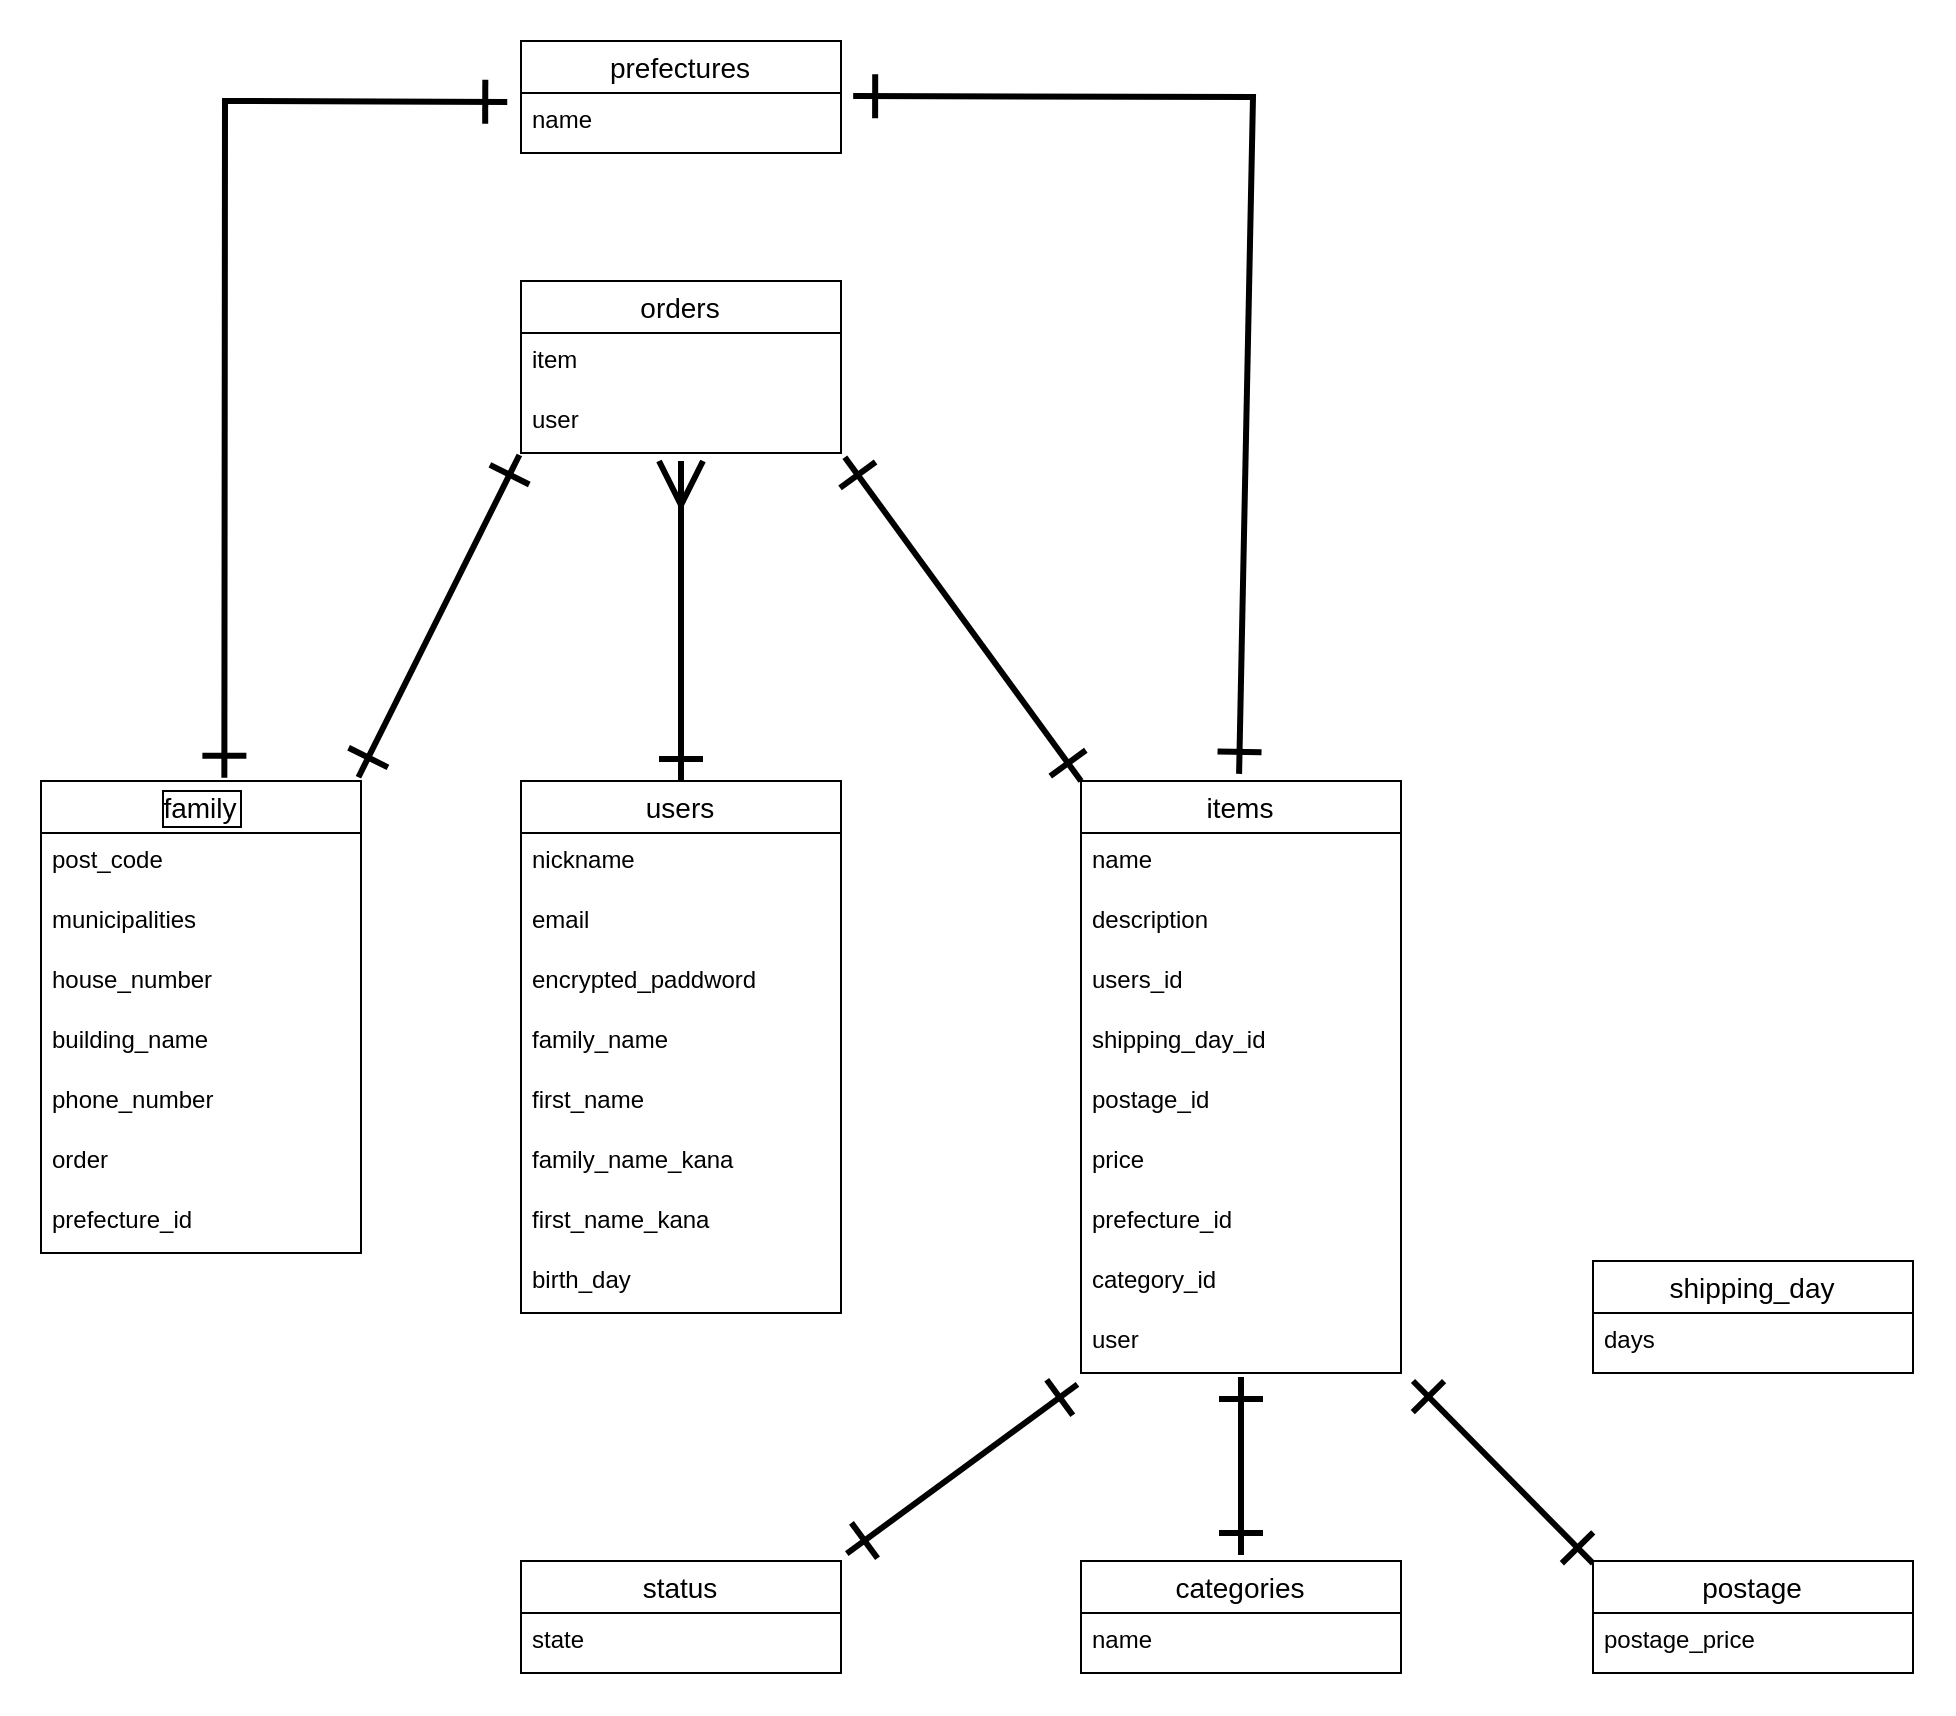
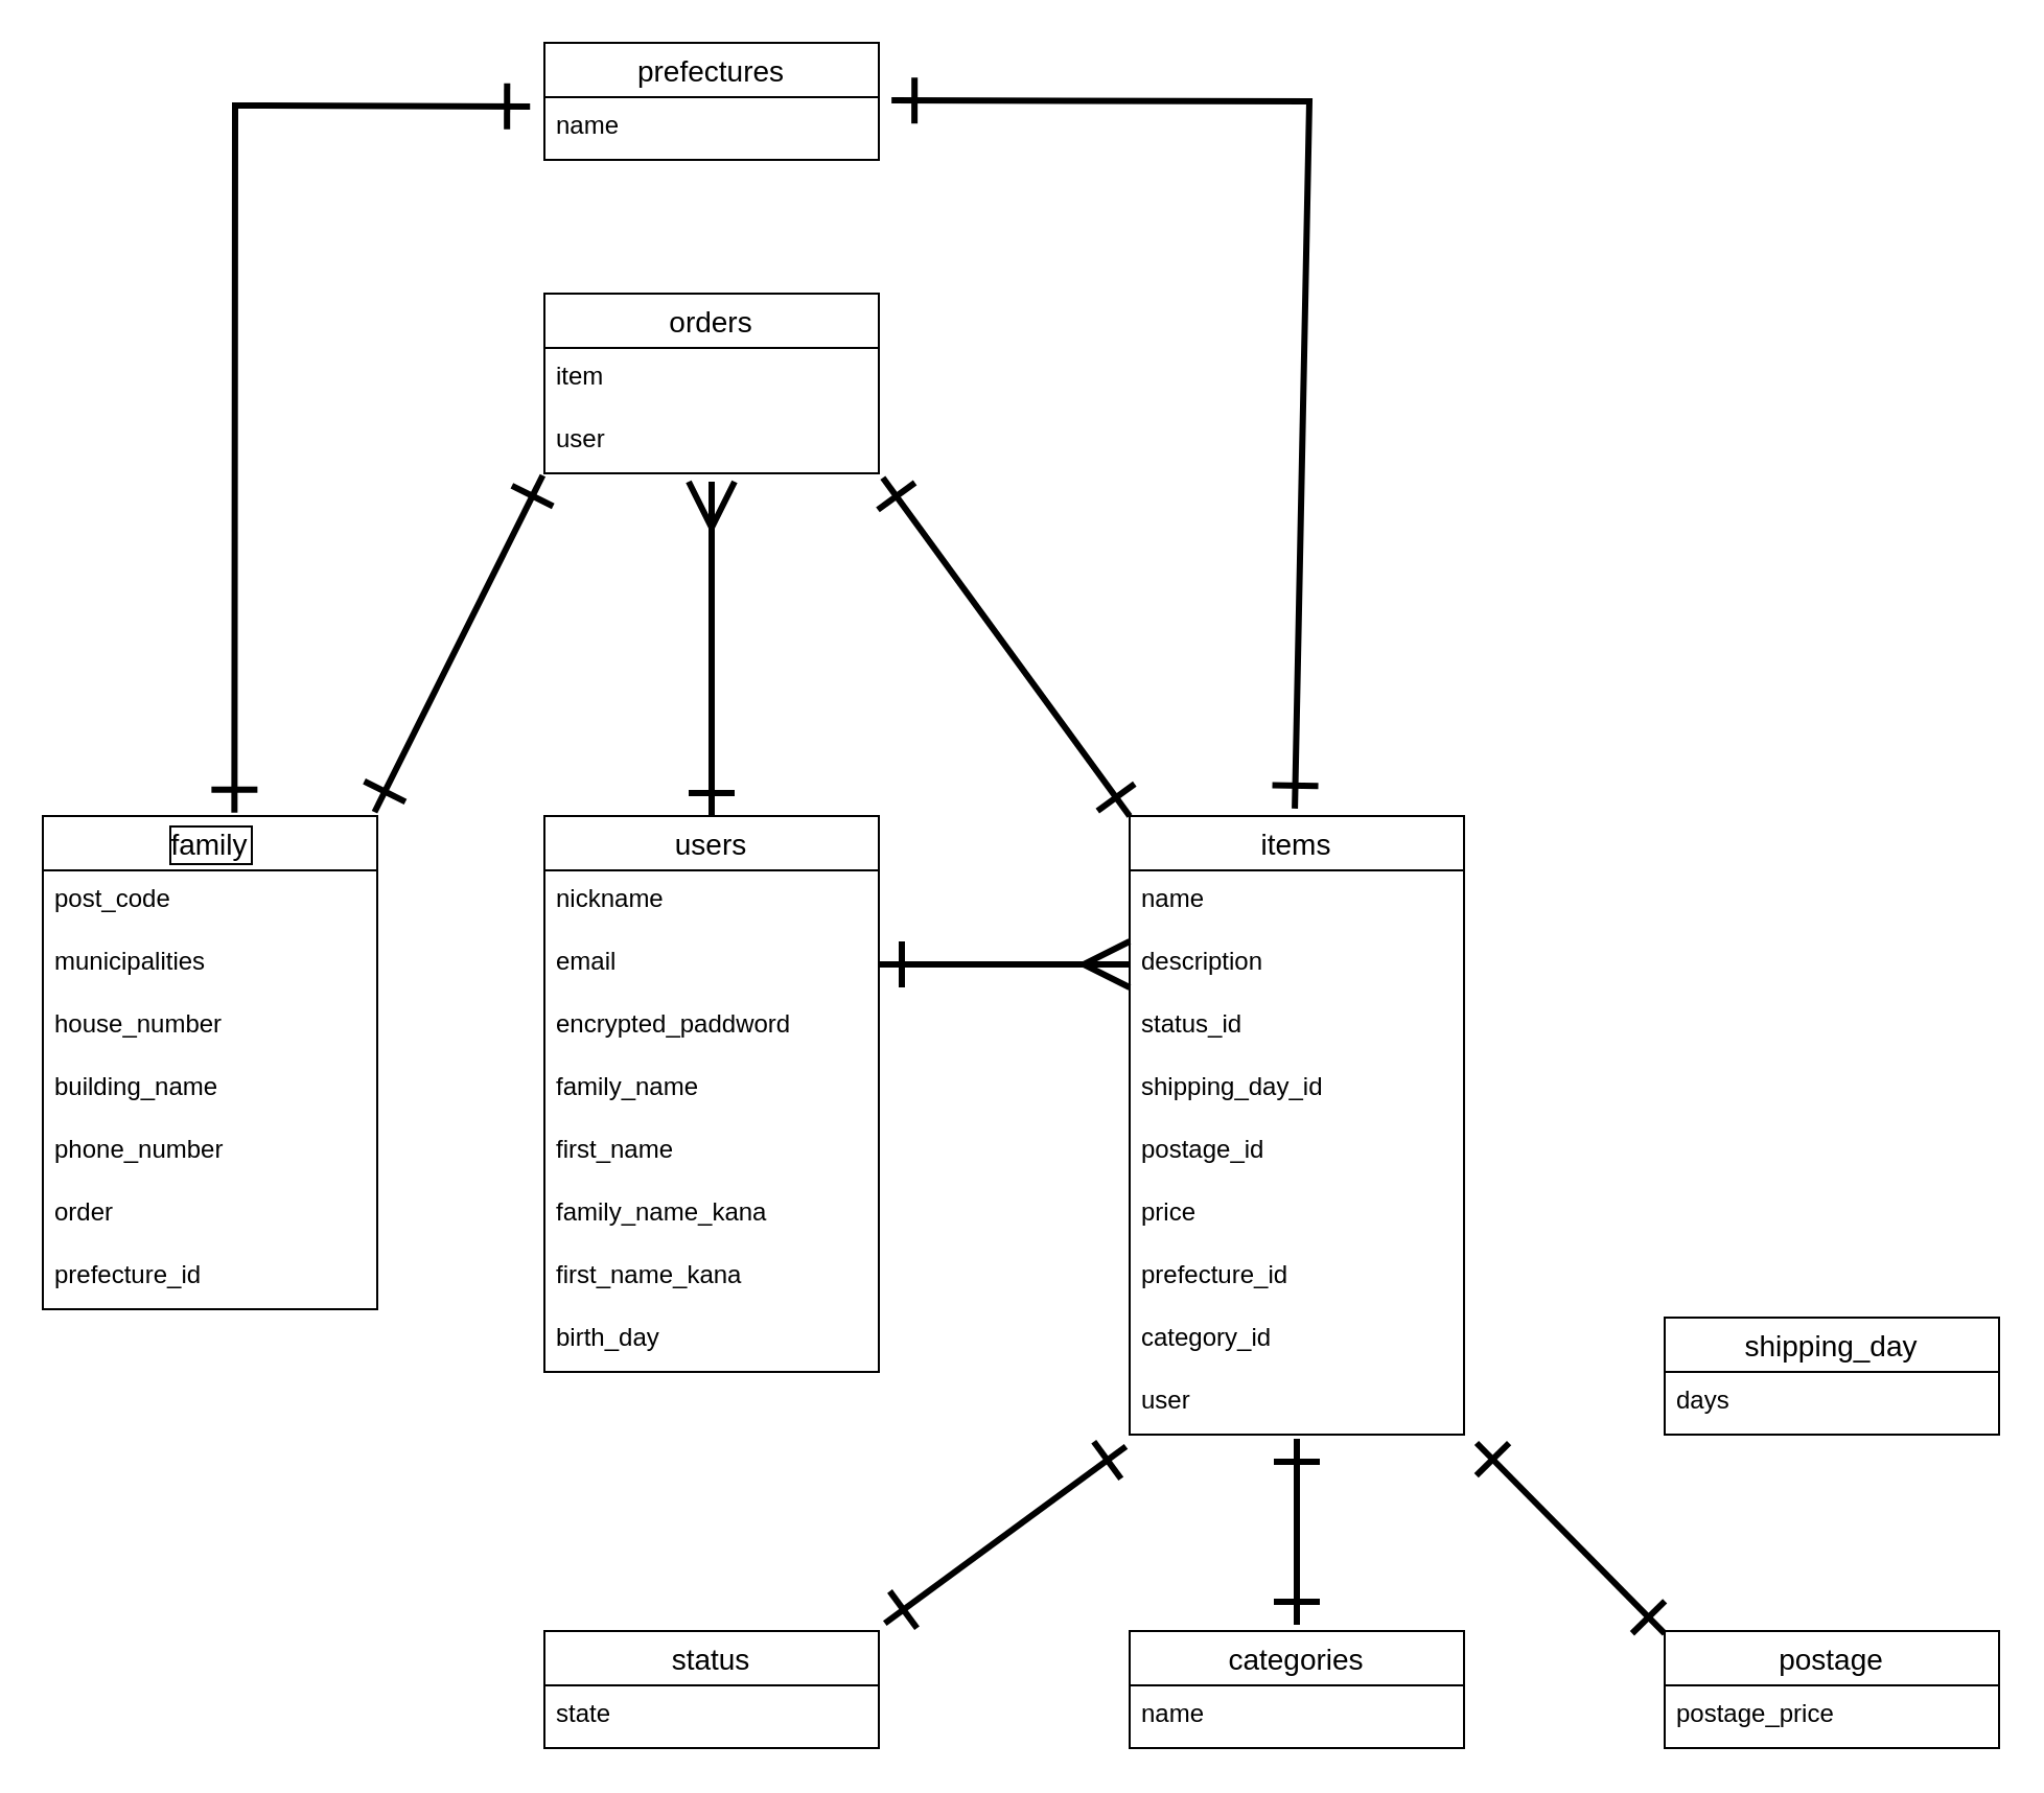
+ <mxCell id="36" style="edgeStyle=none;html=1;entryX=0;entryY=0.5;entryDx=0;entryDy=0;startArrow=ERone;startFill=0;endArrow=ERmany;endFill=0;jumpSize=6;strokeWidth=3;endSize=18;startSize=18;" parent="1" source="4" target="15" edge="1"><mxGeometry relative="1" as="geometry" /></mxCell>
- <mxCell id="16" value="users_id" style="text;strokeColor=none;fillColor=none;spacingLeft=4;spacingRight=4;overflow=hidden;rotatable=0;points=[[0,0.5],[1,0.5]];portConstraint=eastwest;fontSize=12;" parent="13" vertex="1"><mxGeometry y="86" width="160" height="30" as="geometry" /></mxCell>
+ <mxCell id="16" value="status_id" style="text;strokeColor=none;fillColor=none;spacingLeft=4;spacingRight=4;overflow=hidden;rotatable=0;points=[[0,0.5],[1,0.5]];portConstraint=eastwest;fontSize=12;" parent="13" vertex="1"><mxGeometry y="86" width="160" height="30" as="geometry" /></mxCell>
